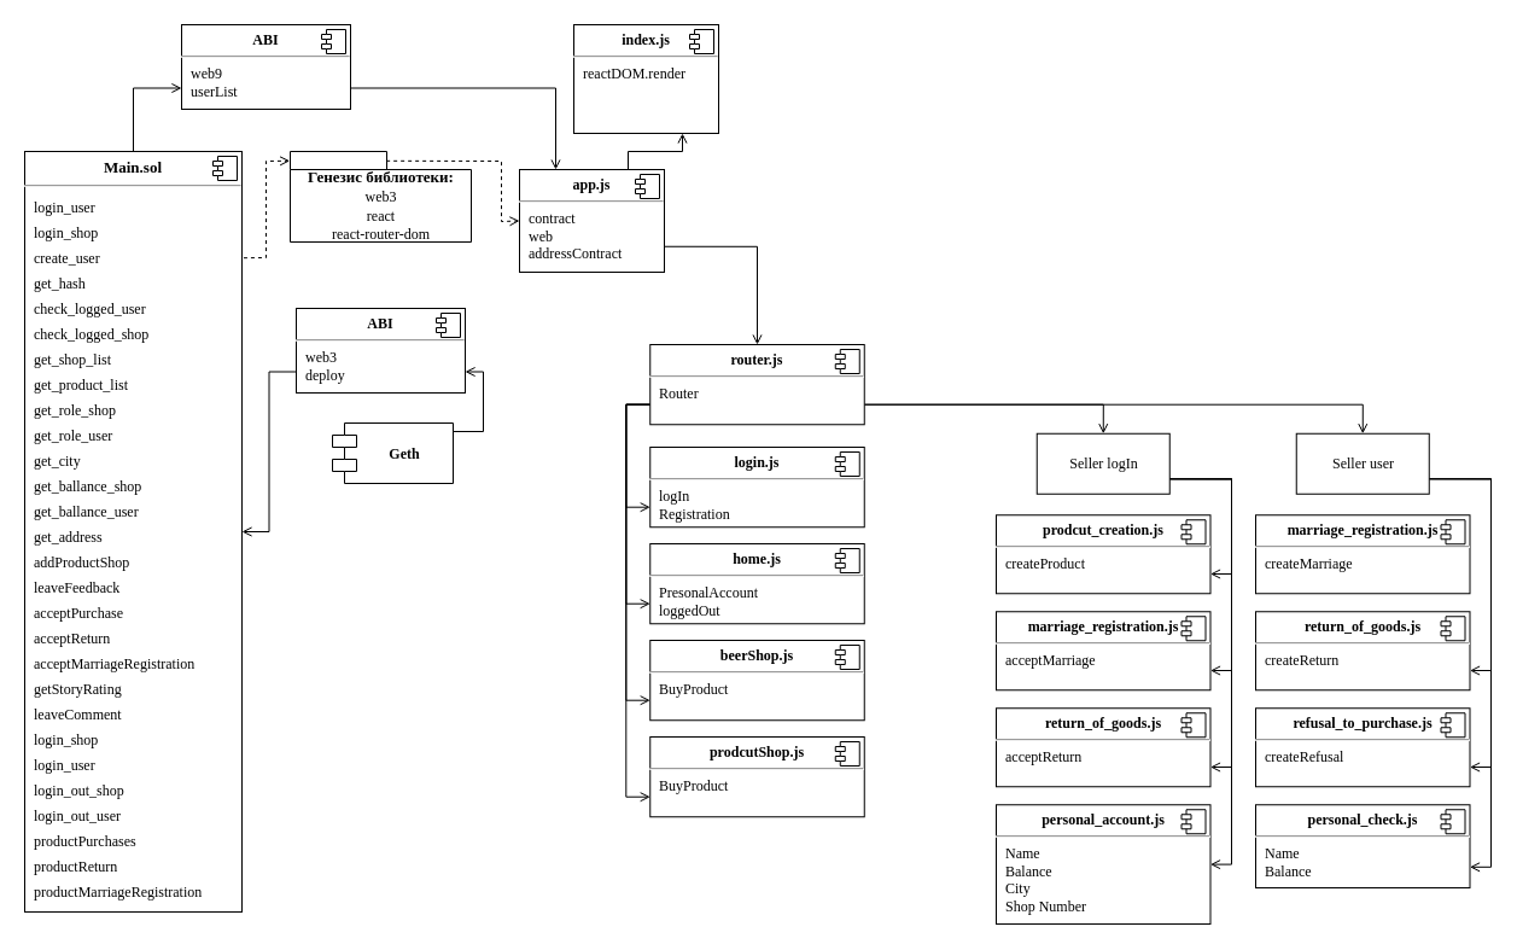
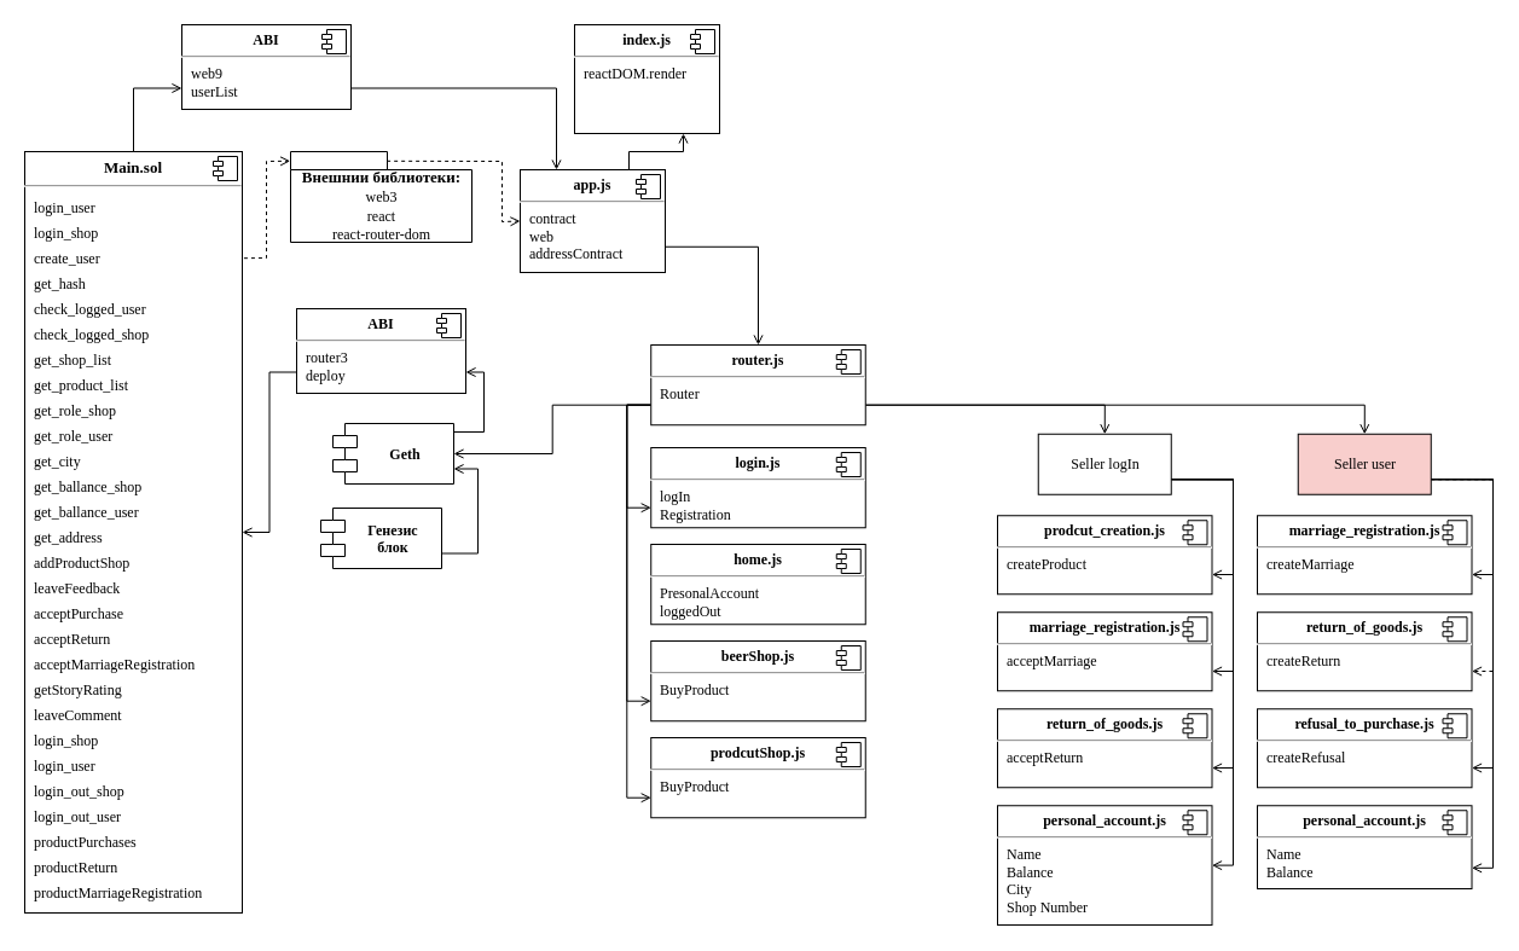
- <mxCell id="9" value="Генезис библиотеки:&lt;br&gt;&lt;font style=&quot;font-size: 12px&quot;&gt;&lt;span style=&quot;font-weight: 400&quot;&gt;web3&lt;br&gt;&lt;/span&gt;&lt;span style=&quot;font-weight: normal&quot;&gt;react&lt;br&gt;react-router-dom&lt;/span&gt;&lt;/font&gt;" style="shape=folder;fontStyle=1;tabWidth=80;tabHeight=15;tabPosition=left;html=1;boundedLbl=1;fontFamily=Times New Roman;fontSize=13;" parent="1" vertex="1"><mxGeometry x="240" y="125" width="150" height="75" as="geometry" /></mxCell>
+ <mxCell id="9" value="Внешнии библиотеки:&lt;br&gt;&lt;font style=&quot;font-size: 12px&quot;&gt;&lt;span style=&quot;font-weight: 400&quot;&gt;web3&lt;br&gt;&lt;/span&gt;&lt;span style=&quot;font-weight: normal&quot;&gt;react&lt;br&gt;react-router-dom&lt;/span&gt;&lt;/font&gt;" style="shape=folder;fontStyle=1;tabWidth=80;tabHeight=15;tabPosition=left;html=1;boundedLbl=1;fontFamily=Times New Roman;fontSize=13;" parent="1" vertex="1"><mxGeometry x="240" y="125" width="150" height="75" as="geometry" /></mxCell>
- <mxCell id="61" value="&lt;p style=&quot;margin: 0px ; margin-top: 6px ; text-align: center&quot;&gt;&lt;b&gt;ABI&lt;/b&gt;&lt;/p&gt;&lt;hr&gt;&lt;p style=&quot;margin: 0px ; margin-left: 8px&quot;&gt;web3&lt;/p&gt;&lt;p style=&quot;margin: 0px ; margin-left: 8px&quot;&gt;deploy&lt;/p&gt;" style="align=left;overflow=fill;html=1;dropTarget=0;labelBackgroundColor=none;labelBorderColor=none;fontFamily=Times New Roman;fontSize=12;aspect=fixed;" parent="1" vertex="1"><mxGeometry x="245" y="255" width="140" height="70" as="geometry" /></mxCell>
+ <mxCell id="61" value="&lt;p style=&quot;margin: 0px ; margin-top: 6px ; text-align: center&quot;&gt;&lt;b&gt;ABI&lt;/b&gt;&lt;/p&gt;&lt;hr&gt;&lt;p style=&quot;margin: 0px ; margin-left: 8px&quot;&gt;router3&lt;/p&gt;&lt;p style=&quot;margin: 0px ; margin-left: 8px&quot;&gt;deploy&lt;/p&gt;" style="align=left;overflow=fill;html=1;dropTarget=0;labelBackgroundColor=none;labelBorderColor=none;fontFamily=Times New Roman;fontSize=12;aspect=fixed;" parent="1" vertex="1"><mxGeometry x="245" y="255" width="140" height="70" as="geometry" /></mxCell>
- <mxCell id="43" value="Seller user" style="html=1;labelBackgroundColor=none;labelBorderColor=none;fontFamily=Times New Roman;fontSize=12;" parent="1" vertex="1"><mxGeometry x="1073.75" y="358.75" width="110" height="50" as="geometry" /></mxCell>
+ <mxCell id="43" value="Seller user" style="html=1;labelBackgroundColor=none;labelBorderColor=none;fontFamily=Times New Roman;fontSize=12;fillColor=#f8cecc;" parent="1" vertex="1"><mxGeometry x="1073.75" y="358.75" width="110" height="50" as="geometry" /></mxCell>
+ <mxCell id="4" style="edgeStyle=orthogonalEdgeStyle;rounded=0;orthogonalLoop=1;jettySize=auto;html=1;exitX=1;exitY=0.75;exitDx=0;exitDy=0;entryX=1;entryY=0.75;entryDx=0;entryDy=0;fontFamily=Times New Roman;fontSize=12;startArrow=none;startFill=0;endArrow=open;endFill=0;" parent="1" source="5" target="3" edge="1"><mxGeometry relative="1" as="geometry" /></mxCell>
+ <mxCell id="5" value="Генезис&#10;блок" style="shape=module;align=left;spacingLeft=20;align=center;verticalAlign=middle;fontFamily=Times New Roman;fontSize=12;fontStyle=1" parent="1" vertex="1"><mxGeometry x="265" y="420" width="100" height="50" as="geometry" /></mxCell>
+ <mxCell id="39" style="edgeStyle=orthogonalEdgeStyle;rounded=0;orthogonalLoop=1;jettySize=auto;html=1;exitX=1;exitY=0.75;exitDx=0;exitDy=0;entryX=1;entryY=0.75;entryDx=0;entryDy=0;fontFamily=Times New Roman;fontSize=12;startArrow=none;startFill=0;endArrow=open;endFill=0;" parent="1" source="43" target="44" edge="1"><mxGeometry relative="1" as="geometry"><Array as="points"><mxPoint x="1235" y="396" /><mxPoint x="1235" y="475" /></Array></mxGeometry></mxCell>
- <mxCell id="21" style="edgeStyle=orthogonalEdgeStyle;rounded=0;orthogonalLoop=1;jettySize=auto;html=1;exitX=0;exitY=0.75;exitDx=0;exitDy=0;entryX=0;entryY=0.75;entryDx=0;entryDy=0;fontFamily=Times New Roman;fontSize=12;startArrow=none;startFill=0;endArrow=open;endFill=0;" parent="1" source="24" target="54" edge="1"><mxGeometry relative="1" as="geometry" /></mxCell>
+ <mxCell id="21" style="edgeStyle=orthogonalEdgeStyle;rounded=0;orthogonalLoop=1;jettySize=auto;html=1;exitX=0;exitY=0.75;exitDx=0;exitDy=0;fontFamily=Times New Roman;fontSize=12;startArrow=none;startFill=0;endArrow=open;endFill=0;" parent="1" source="24" target="3" edge="1"><mxGeometry relative="1" as="geometry" /></mxCell>
- <mxCell id="40" style="edgeStyle=orthogonalEdgeStyle;rounded=0;orthogonalLoop=1;jettySize=auto;html=1;exitX=1;exitY=0.75;exitDx=0;exitDy=0;entryX=1;entryY=0.75;entryDx=0;entryDy=0;fontFamily=Times New Roman;fontSize=12;startArrow=none;startFill=0;endArrow=open;endFill=0;" parent="1" source="43" target="46" edge="1"><mxGeometry relative="1" as="geometry"><Array as="points"><mxPoint x="1235" y="396" /><mxPoint x="1235" y="555" /></Array></mxGeometry></mxCell>
+ <mxCell id="40" style="edgeStyle=orthogonalEdgeStyle;rounded=0;orthogonalLoop=1;jettySize=auto;html=1;exitX=1;exitY=0.75;exitDx=0;exitDy=0;entryX=1;entryY=0.75;entryDx=0;entryDy=0;fontFamily=Times New Roman;fontSize=12;startArrow=none;startFill=0;endArrow=open;endFill=0;dashed=1;" parent="1" source="43" target="46" edge="1"><mxGeometry relative="1" as="geometry"><Array as="points"><mxPoint x="1235" y="396" /><mxPoint x="1235" y="555" /></Array></mxGeometry></mxCell>
- <mxCell id="50" value="&lt;p style=&quot;margin: 0px ; margin-top: 6px ; text-align: center&quot;&gt;&lt;b&gt;personal_check.js&lt;/b&gt;&lt;/p&gt;&lt;hr&gt;&lt;p style=&quot;margin: 0px ; margin-left: 8px&quot;&gt;Name&lt;/p&gt;&lt;p style=&quot;margin: 0px ; margin-left: 8px&quot;&gt;Balance&lt;/p&gt;" style="align=left;overflow=fill;html=1;dropTarget=0;labelBackgroundColor=none;labelBorderColor=none;fontFamily=Times New Roman;fontSize=12;" parent="1" vertex="1"><mxGeometry x="1040" y="666.25" width="177.5" height="68.75" as="geometry" /></mxCell>
+ <mxCell id="50" value="&lt;p style=&quot;margin: 0px ; margin-top: 6px ; text-align: center&quot;&gt;&lt;b&gt;personal_account.js&lt;/b&gt;&lt;/p&gt;&lt;hr&gt;&lt;p style=&quot;margin: 0px ; margin-left: 8px&quot;&gt;Name&lt;/p&gt;&lt;p style=&quot;margin: 0px ; margin-left: 8px&quot;&gt;Balance&lt;/p&gt;" style="align=left;overflow=fill;html=1;dropTarget=0;labelBackgroundColor=none;labelBorderColor=none;fontFamily=Times New Roman;fontSize=12;" parent="1" vertex="1"><mxGeometry x="1040" y="666.25" width="177.5" height="68.75" as="geometry" /></mxCell>
